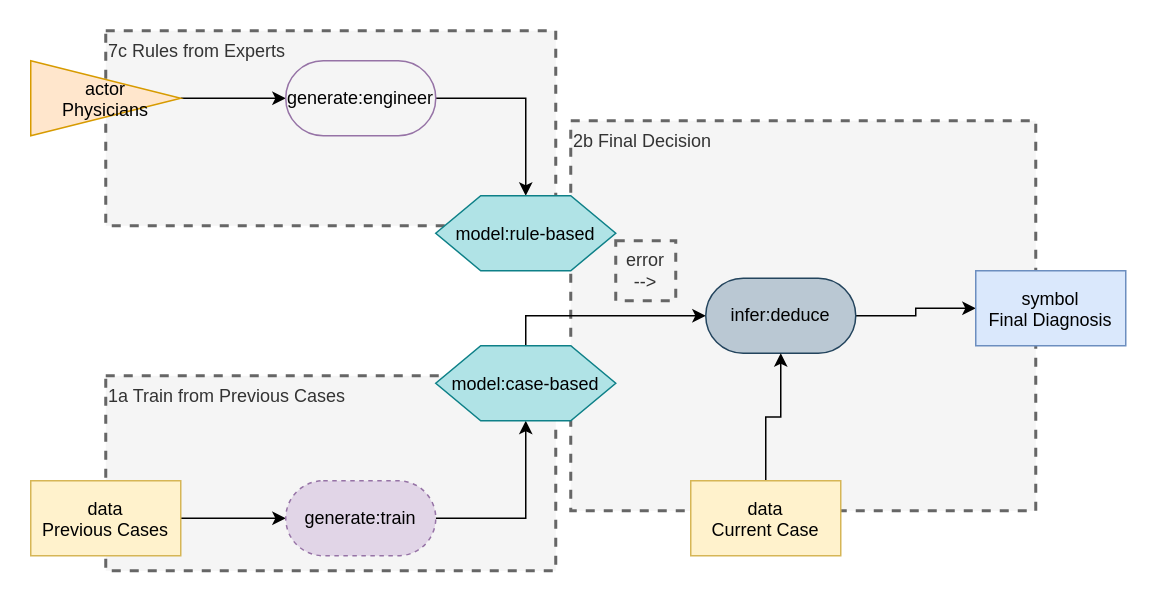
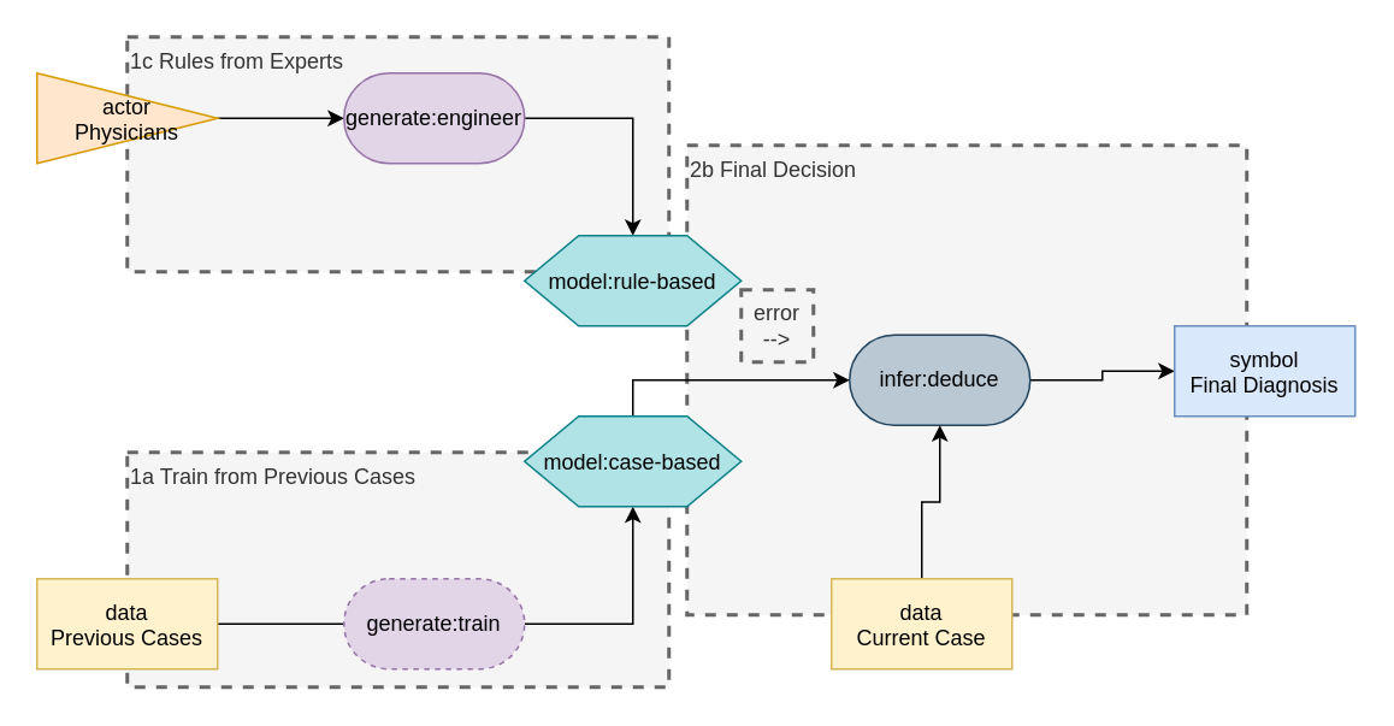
- <mxCell id="4" value="7c Rules from Experts" style="text;html=1;align=left;verticalAlign=top;whiteSpace=wrap;rounded=0;dashed=1;fillColor=#f5f5f5;fontColor=#333333;strokeColor=#666666;strokeWidth=2;" name="text" vertex="1" parent="1"><mxGeometry x="70" y="20" width="300" height="130" as="geometry" /></mxCell>
+ <mxCell id="4" value="1c Rules from Experts" style="text;html=1;align=left;verticalAlign=top;whiteSpace=wrap;rounded=0;dashed=1;fillColor=#f5f5f5;fontColor=#333333;strokeColor=#666666;strokeWidth=2;" name="text" vertex="1" parent="1"><mxGeometry x="70" y="20" width="300" height="130" as="geometry" /></mxCell>
- <mxCell id="8" value="generate:engineer" style="rounded=1;whiteSpace=wrap;html=1;arcSize=50;fillColor=#f5f5f5;strokeColor=#9673a6;" name="generate:engineer" vertex="1" parent="1"><mxGeometry x="190" y="40" width="100" height="50" as="geometry" /></mxCell>
+ <mxCell id="8" value="generate:engineer" style="rounded=1;whiteSpace=wrap;html=1;arcSize=50;fillColor=#e1d5e7;strokeColor=#9673a6;" name="generate:engineer" vertex="1" parent="1"><mxGeometry x="190" y="40" width="100" height="50" as="geometry" /></mxCell>
- <mxCell id="10" style="edgeStyle=orthogonalEdgeStyle;rounded=0;orthogonalLoop=1;jettySize=auto;html=1;entryX=0;entryY=0.5;entryDx=0;entryDy=0;" edge="1" parent="1" source="11" target="13"><mxGeometry relative="1" as="geometry" /></mxCell>
+ <mxCell id="10" style="edgeStyle=orthogonalEdgeStyle;rounded=0;orthogonalLoop=1;jettySize=auto;html=1;entryX=0;entryY=0.5;entryDx=0;entryDy=0;endArrow=none;" edge="1" parent="1" source="11" target="13"><mxGeometry relative="1" as="geometry" /></mxCell>
